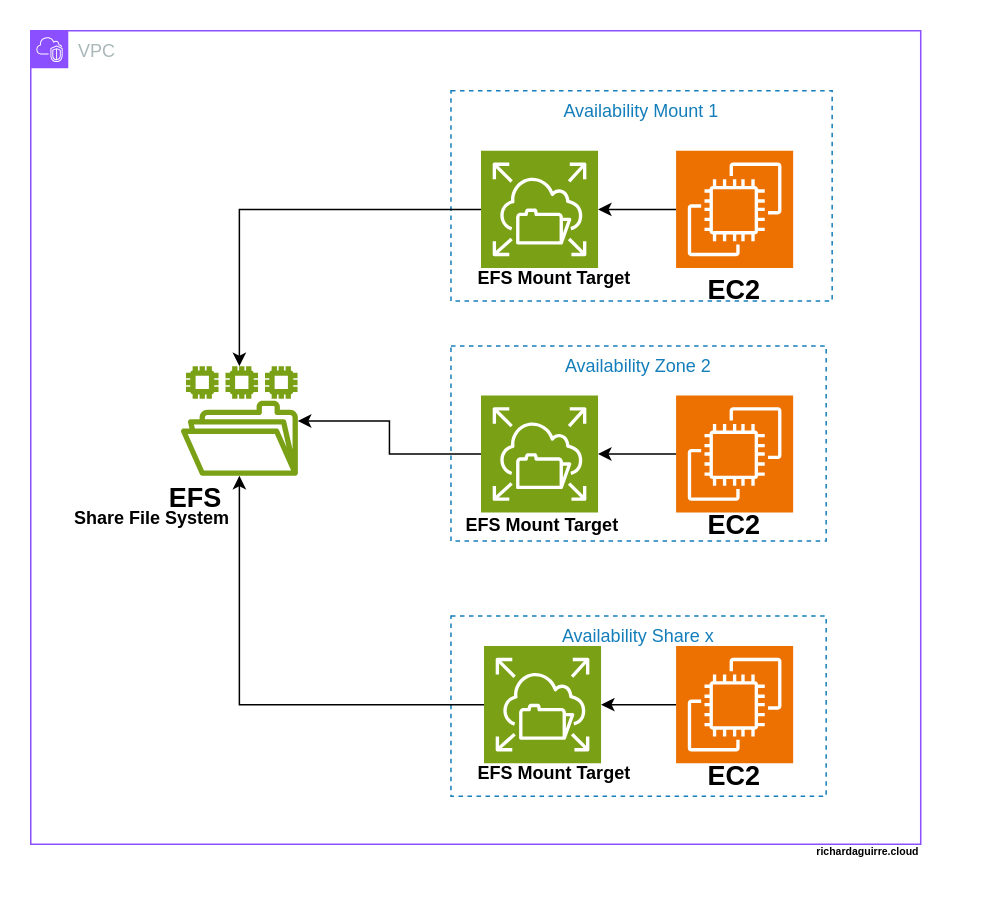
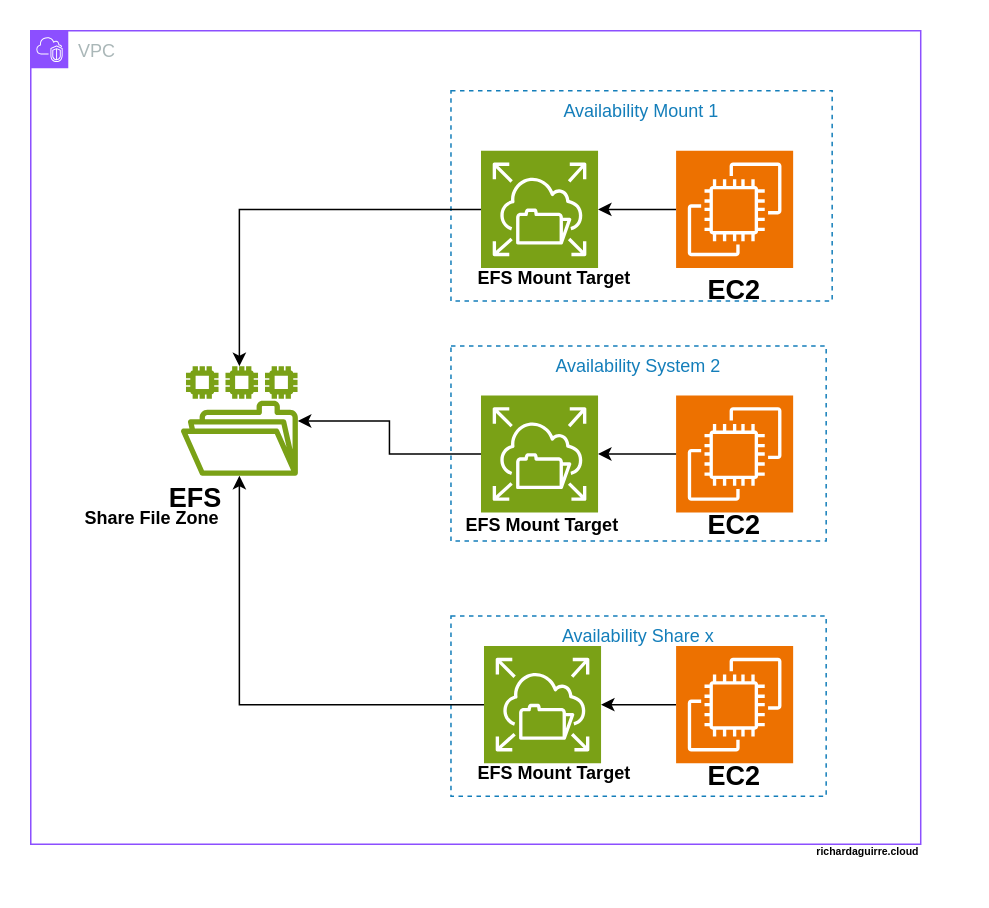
- <mxCell id="6" value="Availability Zone 2" style="fillColor=none;strokeColor=#147EBA;dashed=1;verticalAlign=top;fontStyle=0;fontColor=#147EBA;whiteSpace=wrap;html=1;" vertex="1" parent="5"><mxGeometry x="280" y="210" width="250" height="130" as="geometry" /></mxCell>
+ <mxCell id="6" value="Availability System 2" style="fillColor=none;strokeColor=#147EBA;dashed=1;verticalAlign=top;fontStyle=0;fontColor=#147EBA;whiteSpace=wrap;html=1;" vertex="1" parent="5"><mxGeometry x="280" y="210" width="250" height="130" as="geometry" /></mxCell>
- <mxCell id="25" value="Share File System" style="text;strokeColor=none;align=center;fillColor=none;html=1;verticalAlign=middle;whiteSpace=wrap;rounded=0;fontStyle=1;fontSize=12;" vertex="1" parent="5"><mxGeometry x="22" y="310" width="118" height="30" as="geometry" /></mxCell>
+ <mxCell id="25" value="Share File Zone" style="text;strokeColor=none;align=center;fillColor=none;html=1;verticalAlign=middle;whiteSpace=wrap;rounded=0;fontStyle=1;fontSize=12;" vertex="1" parent="5"><mxGeometry x="22" y="310" width="118" height="30" as="geometry" /></mxCell>
